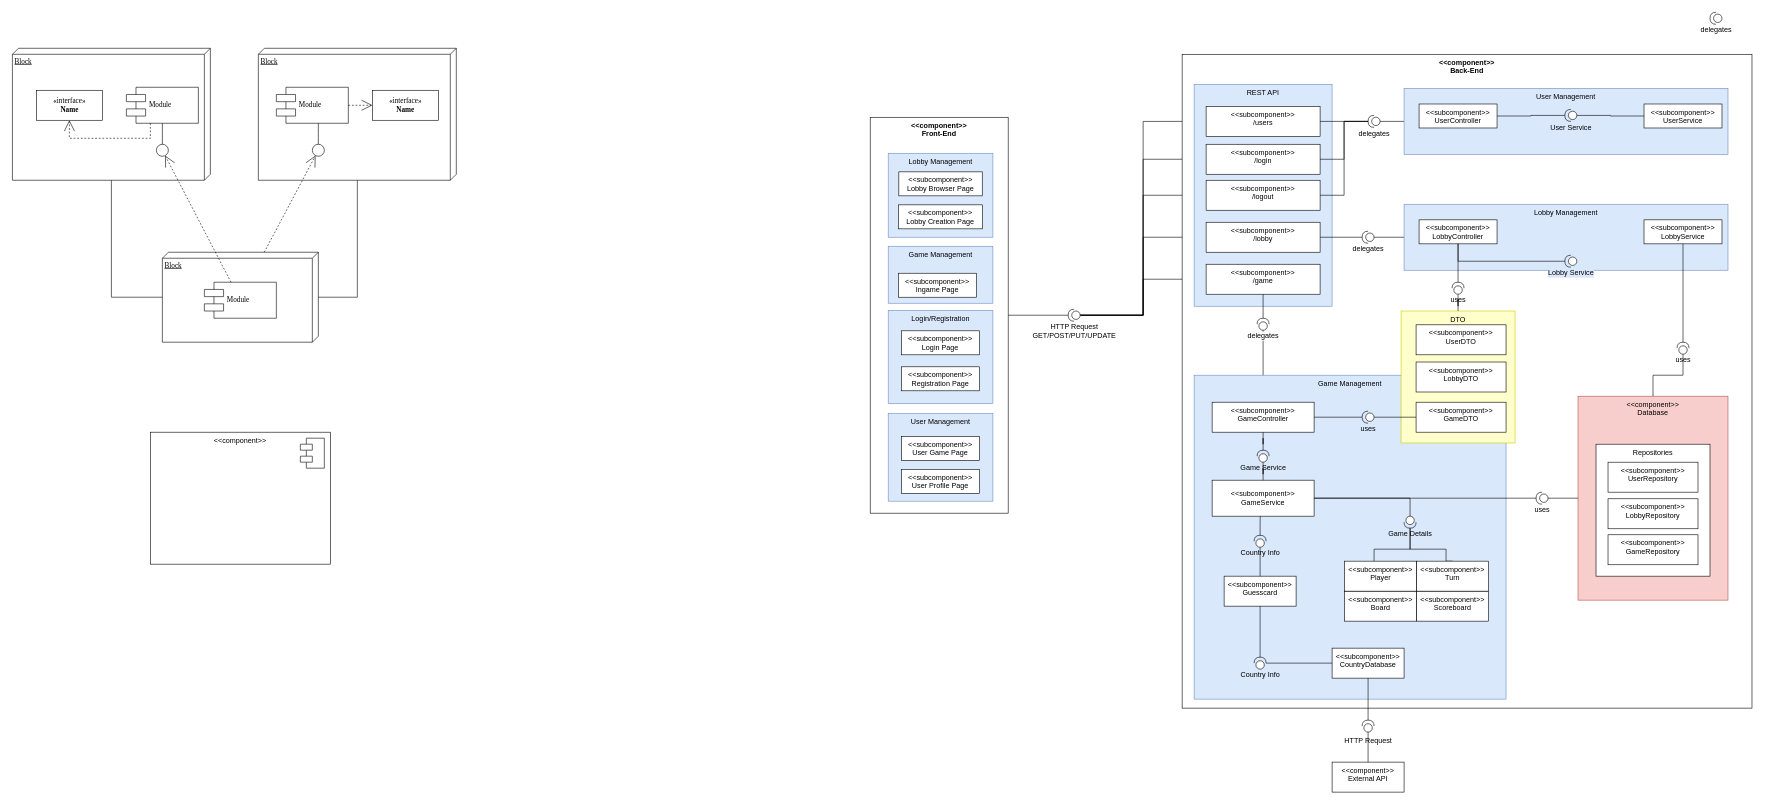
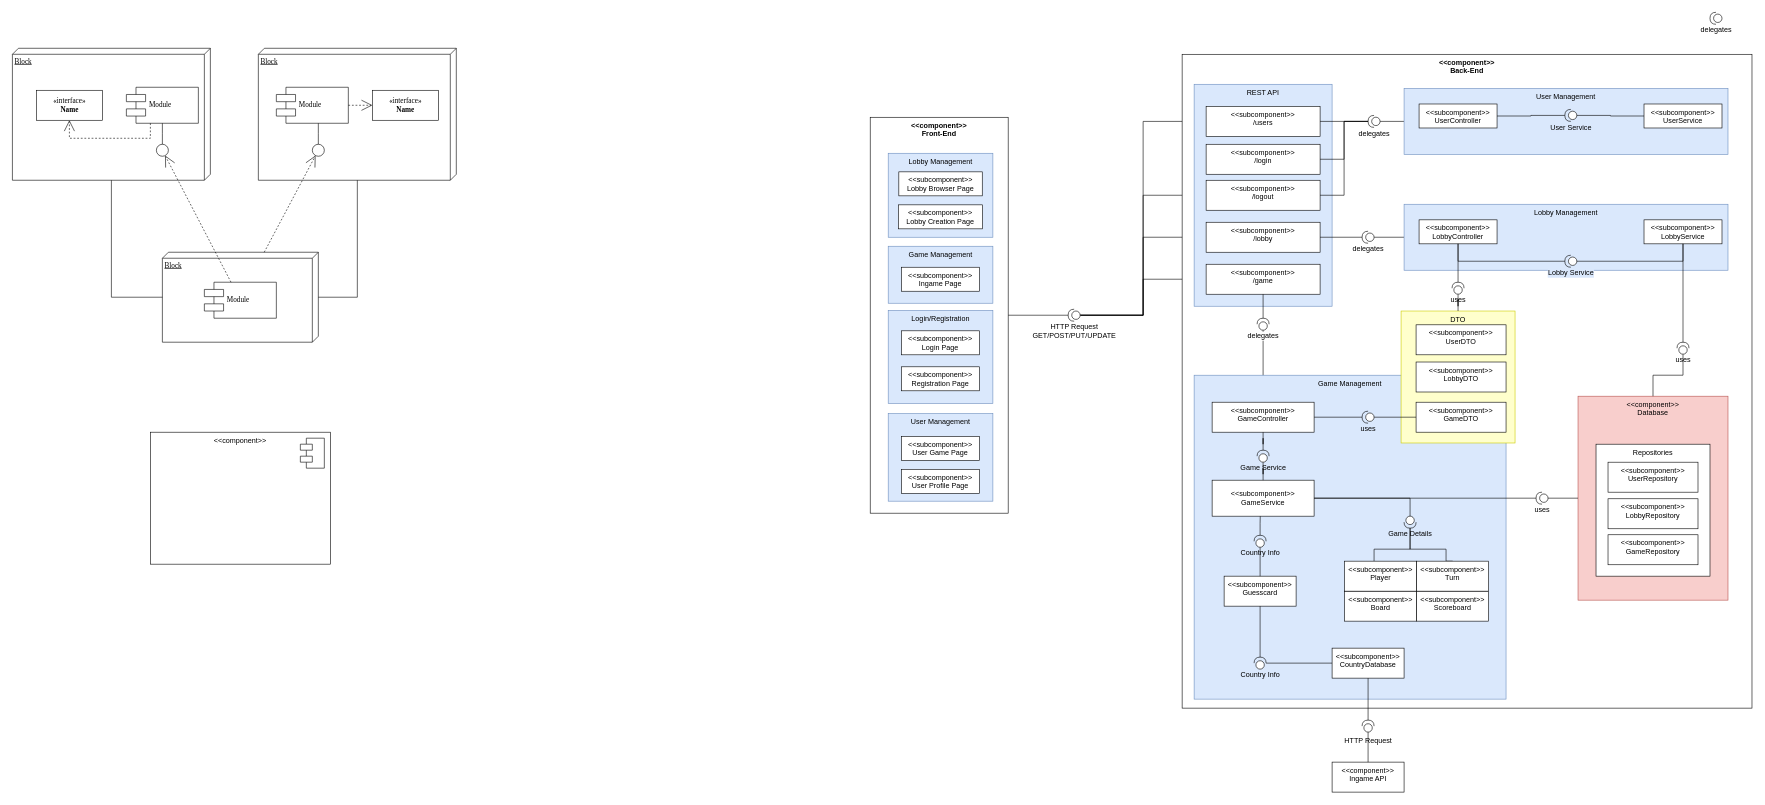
- <mxCell id="26" style="edgeStyle=orthogonalEdgeStyle;rounded=0;orthogonalLoop=1;jettySize=auto;html=1;entryX=0;entryY=0.5;entryDx=0;entryDy=0;endArrow=none;endFill=0;" edge="1" parent="1" source="29" target="36"><mxGeometry relative="1" as="geometry" /></mxCell>
+ <mxCell id="86" style="edgeStyle=orthogonalEdgeStyle;rounded=0;orthogonalLoop=1;jettySize=auto;html=1;strokeColor=default;startArrow=none;startFill=0;endArrow=none;endFill=0;" edge="1" parent="80" source="84" target="83"><mxGeometry relative="1" as="geometry" /></mxCell>
- <mxCell id="118" value="&amp;lt;&amp;lt;subcomponent&amp;gt;&amp;gt;&lt;br&gt;Ingame Page" style="whiteSpace=wrap;html=1;align=center;verticalAlign=top;imageAspect=0;resizeWidth=1;resizeHeight=1;" parent="113" vertex="1"><mxGeometry x="47.265" y="260" width="130" height="40" as="geometry" /></mxCell>
+ <mxCell id="118" value="&amp;lt;&amp;lt;subcomponent&amp;gt;&amp;gt;&lt;br&gt;Ingame Page" style="whiteSpace=wrap;html=1;align=center;verticalAlign=top;imageAspect=0;resizeWidth=1;resizeHeight=1;" parent="113" vertex="1"><mxGeometry x="52.265" y="250" width="130" height="40" as="geometry" /></mxCell>
- <mxCell id="109" value="&amp;lt;&amp;lt;component&amp;gt;&amp;gt;&lt;br&gt;External API" style="whiteSpace=wrap;html=1;align=center;verticalAlign=top;imageAspect=0;resizeWidth=1;resizeHeight=1;" vertex="1" parent="108"><mxGeometry y="70" width="120" height="50" as="geometry" /></mxCell>
+ <mxCell id="109" value="&amp;lt;&amp;lt;component&amp;gt;&amp;gt;&lt;br&gt;Ingame API" style="whiteSpace=wrap;html=1;align=center;verticalAlign=top;imageAspect=0;resizeWidth=1;resizeHeight=1;" vertex="1" parent="108"><mxGeometry y="70" width="120" height="50" as="geometry" /></mxCell>
